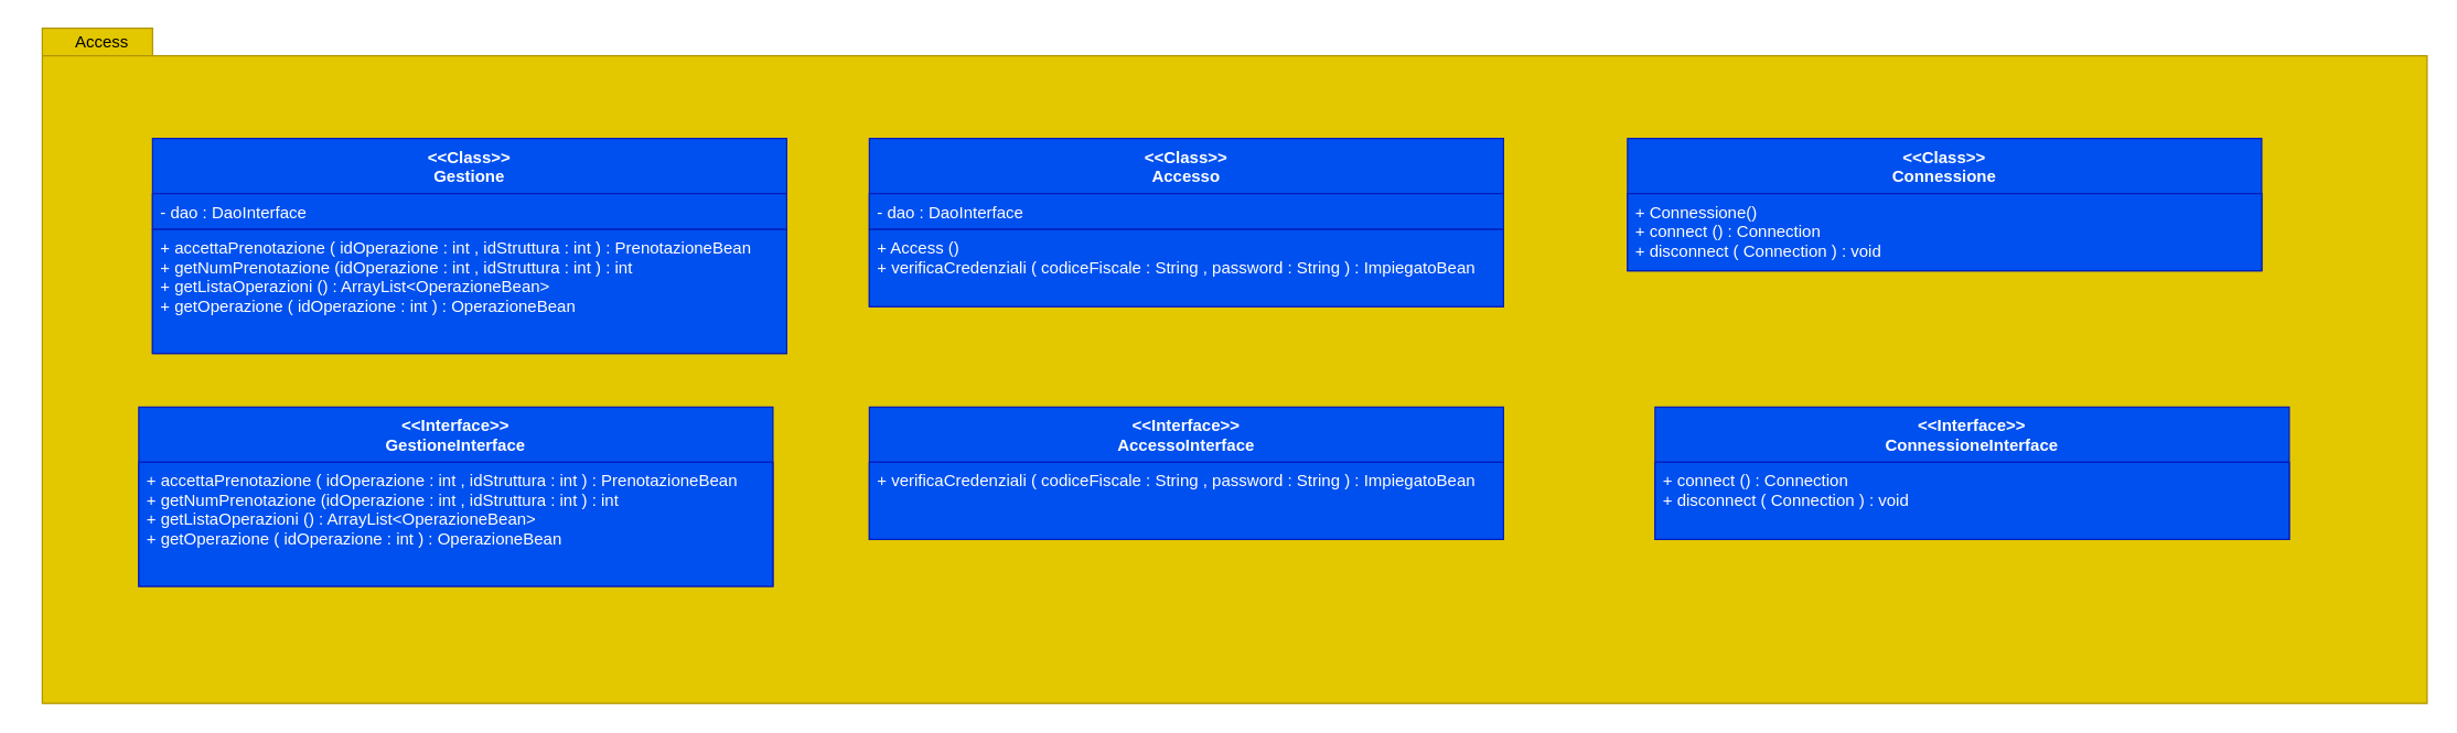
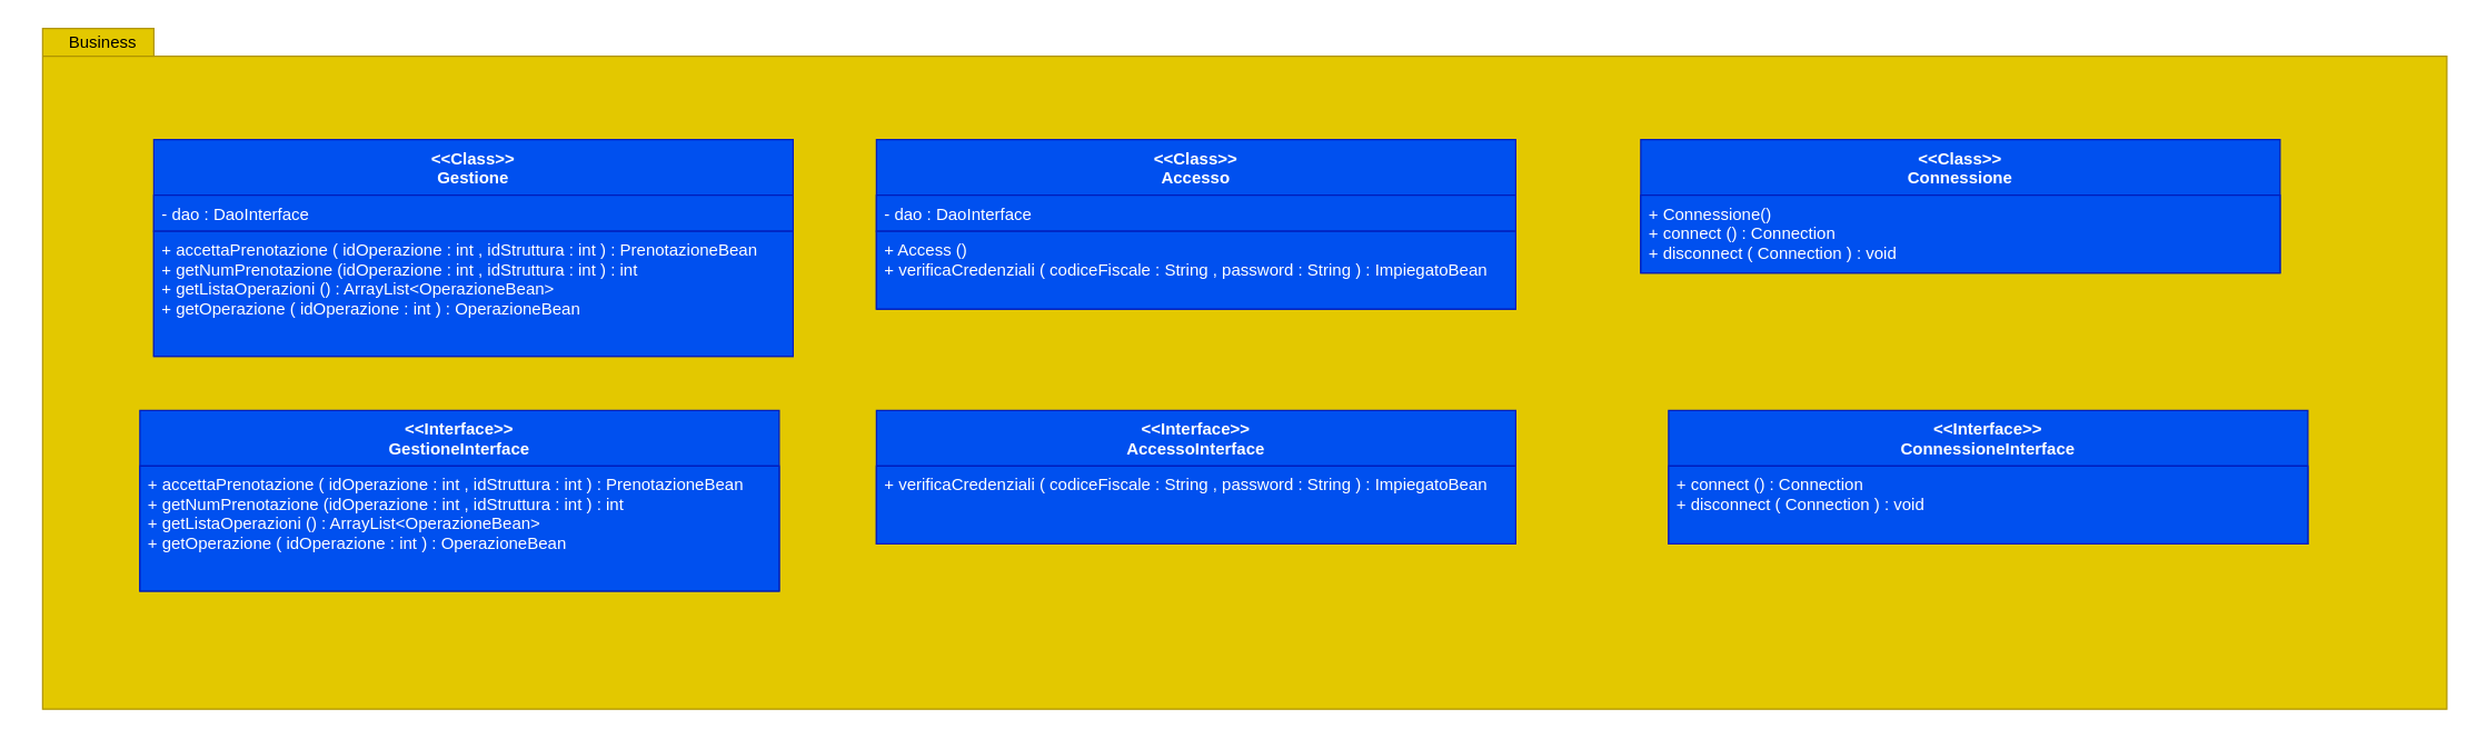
- <mxCell id="3" value="Access" style="text;html=1;strokeColor=none;fillColor=none;align=center;verticalAlign=middle;whiteSpace=wrap;rounded=0;" vertex="1" parent="1"><mxGeometry x="20" y="20" width="107" height="20" as="geometry" /></mxCell>
+ <mxCell id="3" value="Business" style="text;html=1;strokeColor=none;fillColor=none;align=center;verticalAlign=middle;whiteSpace=wrap;rounded=0;" vertex="1" parent="1"><mxGeometry x="20" y="20" width="107" height="20" as="geometry" /></mxCell>
